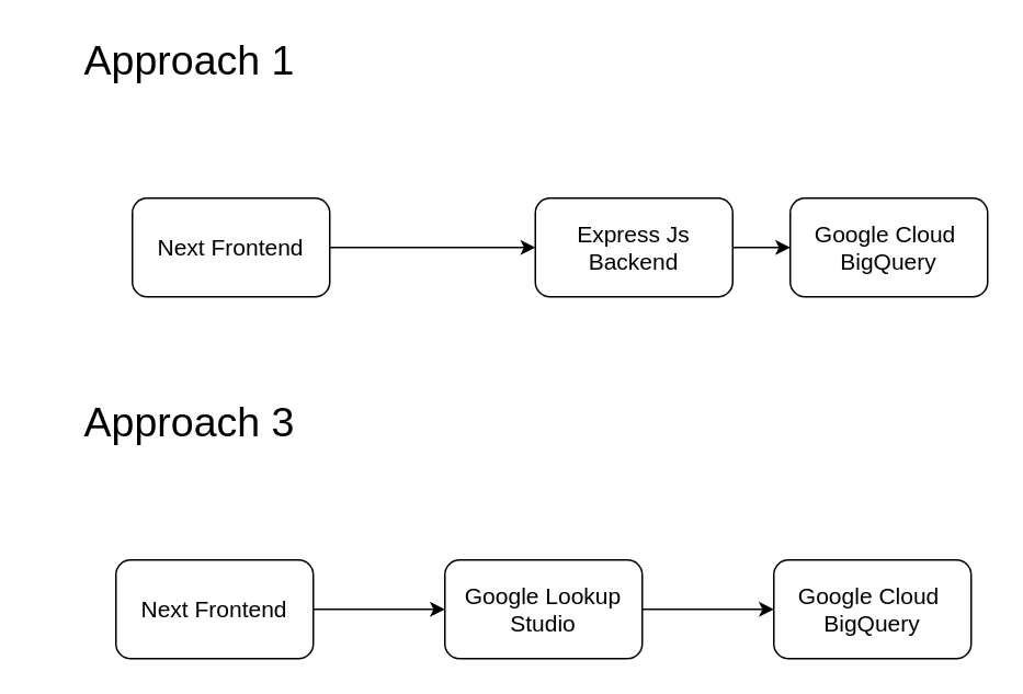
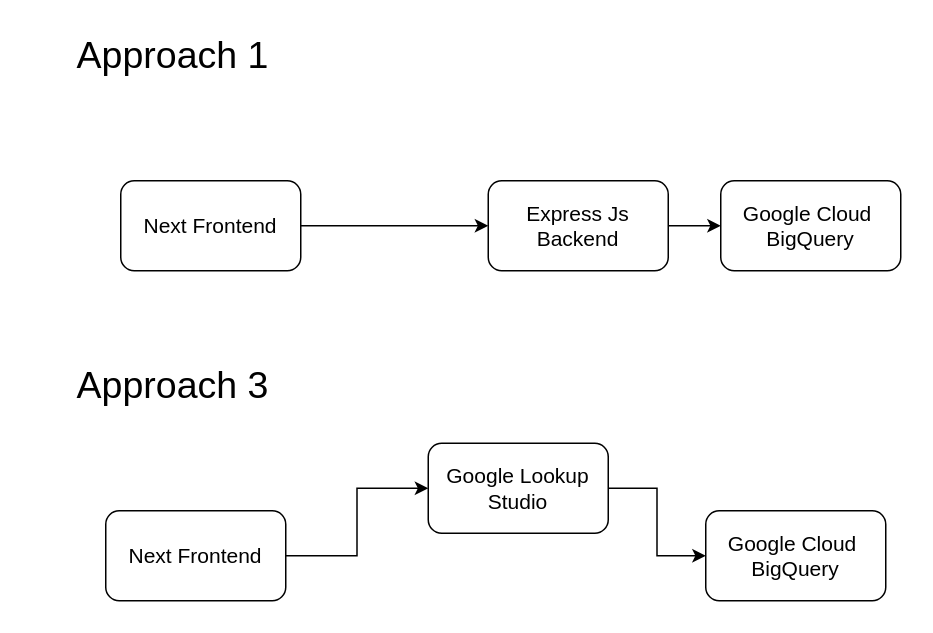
- <mxCell id="12" value="Google Lookup Studio" style="whiteSpace=wrap;html=1;rounded=1;fontSize=14;" vertex="1" parent="1"><mxGeometry x="270" y="340" width="120" height="60" as="geometry" /></mxCell>
+ <mxCell id="12" value="Google Lookup Studio" style="whiteSpace=wrap;html=1;rounded=1;fontSize=14;" vertex="1" parent="1"><mxGeometry x="285" y="295" width="120" height="60" as="geometry" /></mxCell>
